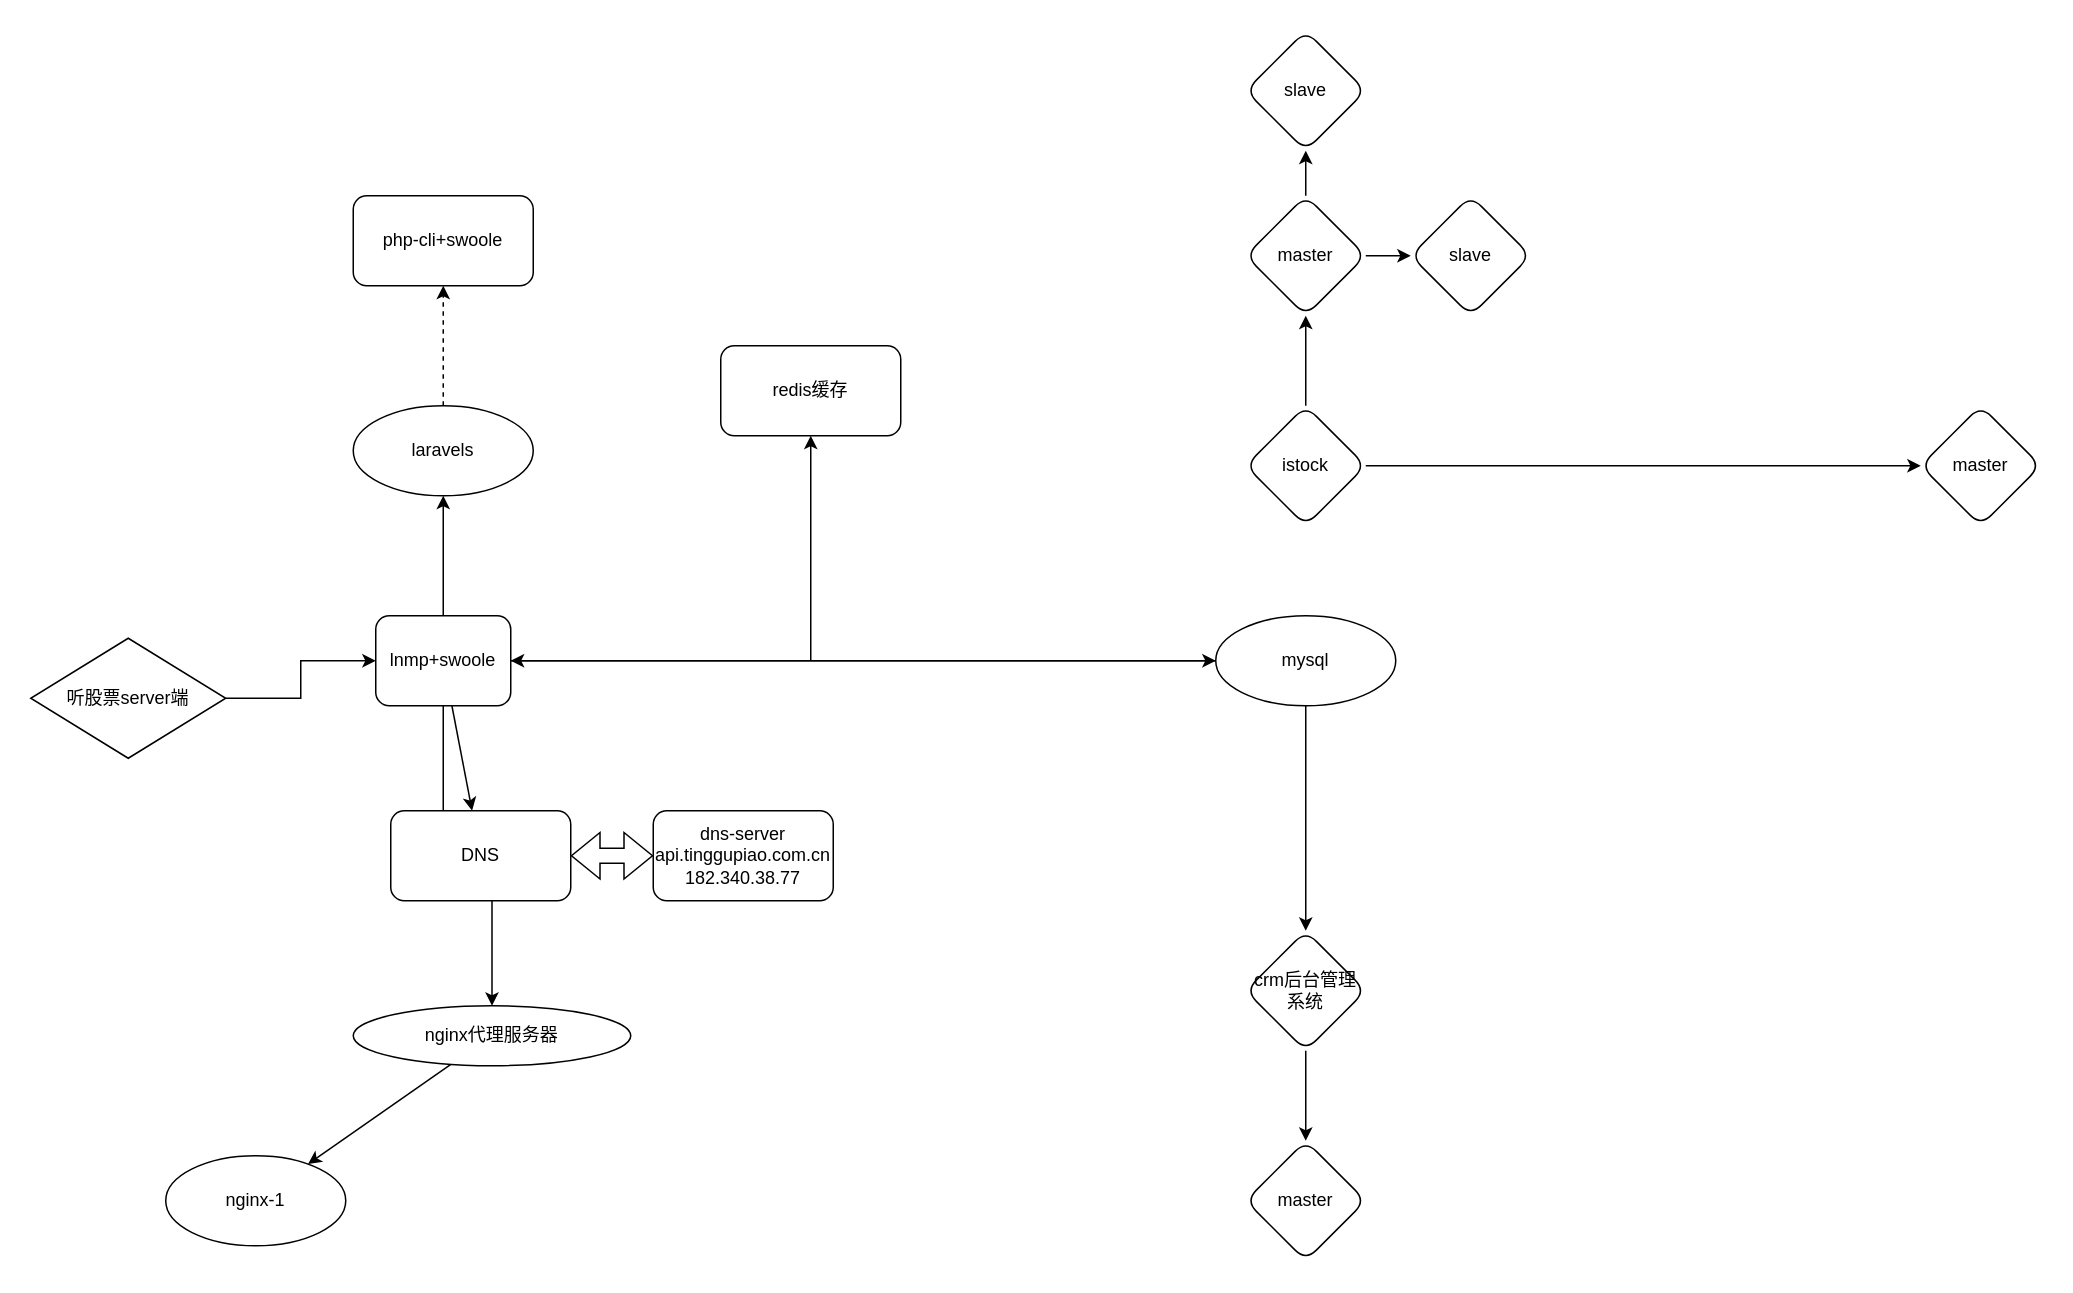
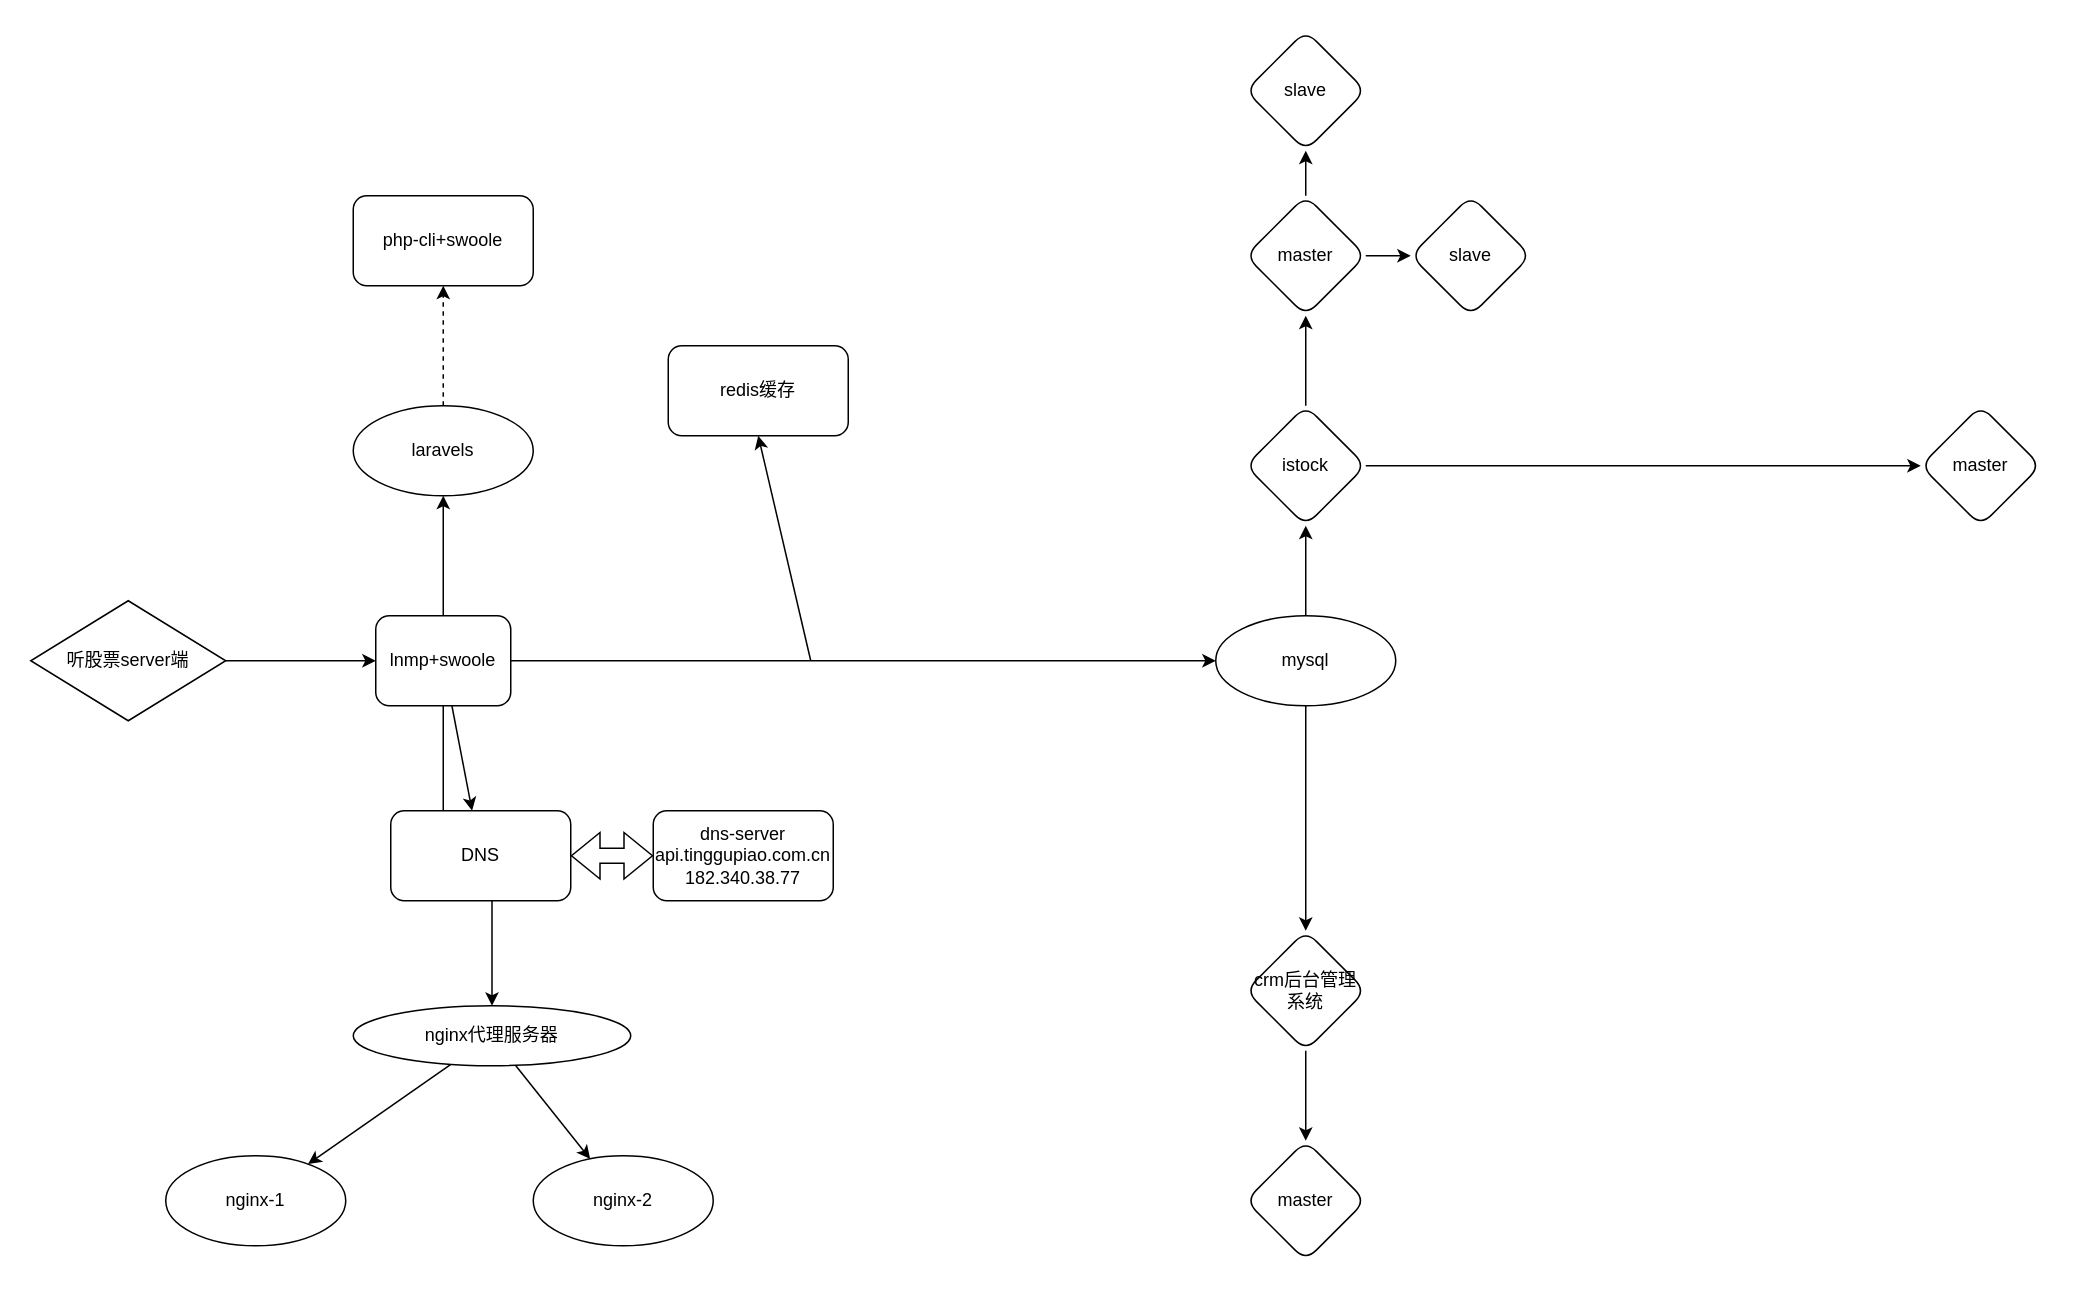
- <mxCell id="34" value="redis缓存" style="whiteSpace=wrap;html=1;rounded=1;" vertex="1" parent="1"><mxGeometry x="480" y="230" width="120" height="60" as="geometry" /></mxCell>
+ <mxCell id="34" value="redis缓存" style="whiteSpace=wrap;html=1;rounded=1;" vertex="1" parent="1"><mxGeometry x="445" y="230" width="120" height="60" as="geometry" /></mxCell>
- <mxCell id="11" value="" style="edgeStyle=none;rounded=0;orthogonalLoop=1;jettySize=auto;html=1;" edge="1" parent="1" source="13" target="7"><mxGeometry relative="1" as="geometry" /></mxCell>
+ <mxCell id="11" value="" style="edgeStyle=none;rounded=0;orthogonalLoop=1;jettySize=auto;html=1;" edge="1" parent="1" source="13" target="19"><mxGeometry relative="1" as="geometry" /></mxCell>
- <mxCell id="3" value="听股票server端" style="rhombus;whiteSpace=wrap;html=1;" vertex="1" parent="1"><mxGeometry x="20" y="425" width="130" height="80" as="geometry" /></mxCell>
+ <mxCell id="3" value="听股票server端" style="rhombus;whiteSpace=wrap;html=1;" vertex="1" parent="1"><mxGeometry x="20" y="400" width="130" height="80" as="geometry" /></mxCell>
+ <mxCell id="9" value="" style="edgeStyle=none;rounded=0;orthogonalLoop=1;jettySize=auto;html=1;" edge="1" parent="1" source="10" target="31"><mxGeometry relative="1" as="geometry" /></mxCell>
+ <mxCell id="31" value="&lt;span&gt;nginx-2&lt;/span&gt;" style="ellipse;whiteSpace=wrap;html=1;rounded=1;" vertex="1" parent="1"><mxGeometry x="355" y="770" width="120" height="60" as="geometry" /></mxCell>
